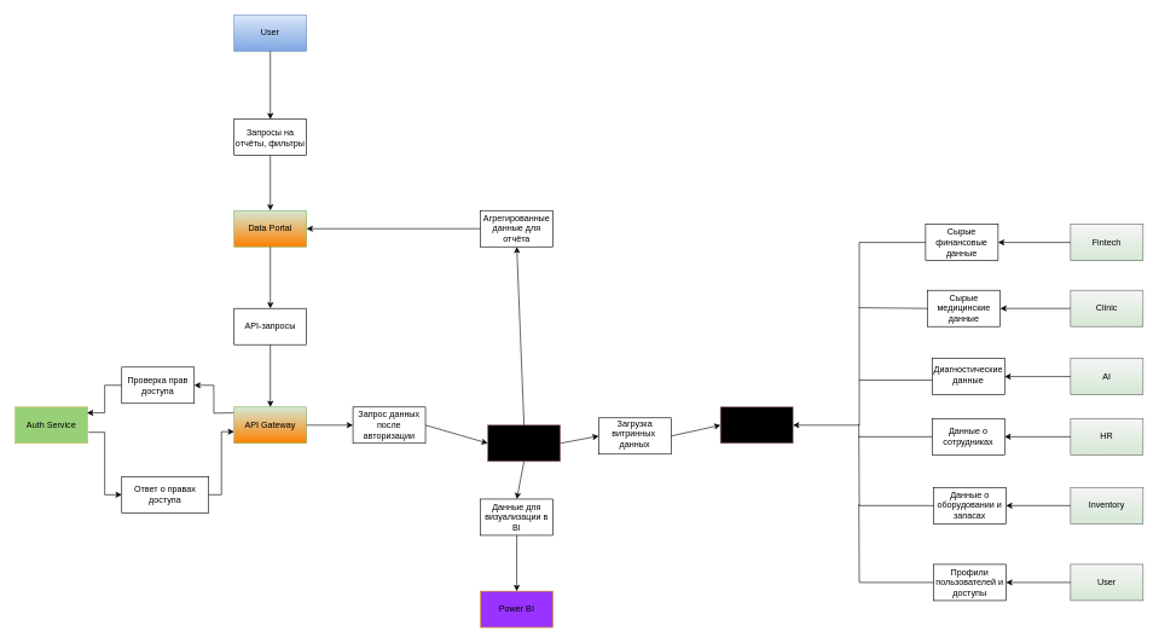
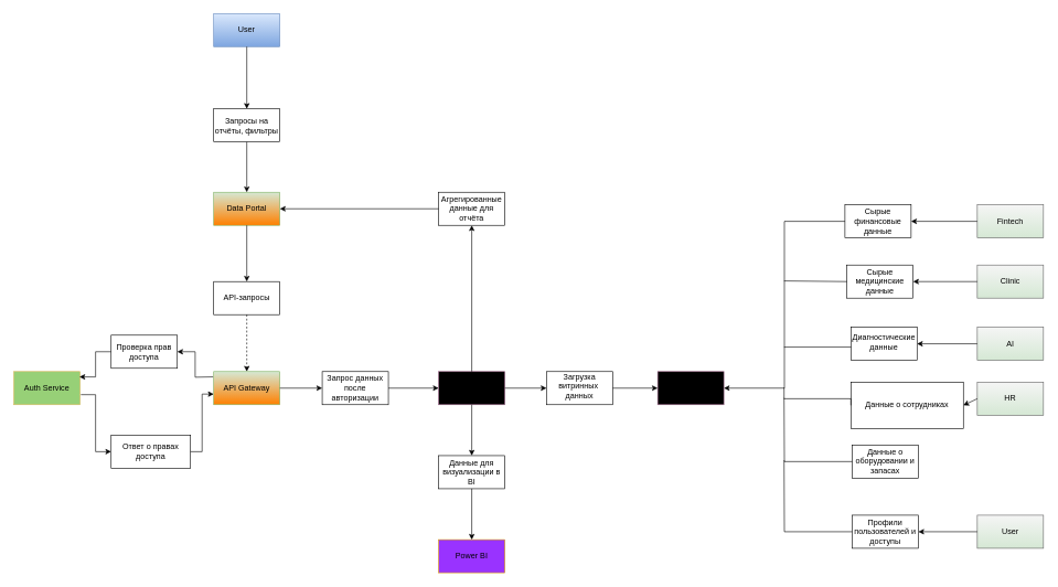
- <mxCell id="10" value="" style="endArrow=classic;html=1;rounded=0;exitX=0.5;exitY=1;exitDx=0;exitDy=0;entryX=0.5;entryY=0;entryDx=0;entryDy=0;" edge="1" parent="1" source="7" target="9"><mxGeometry width="50" height="50" relative="1" as="geometry"><mxPoint x="1017" y="499" as="sourcePoint" /><mxPoint x="1067" y="449" as="targetPoint" /></mxGeometry></mxCell>
+ <mxCell id="10" value="" style="endArrow=classic;html=1;rounded=0;exitX=0.5;exitY=1;exitDx=0;exitDy=0;entryX=0.5;entryY=0;entryDx=0;entryDy=0;dashed=1;" edge="1" parent="1" source="7" target="9"><mxGeometry width="50" height="50" relative="1" as="geometry"><mxPoint x="1017" y="499" as="sourcePoint" /><mxPoint x="1067" y="449" as="targetPoint" /></mxGeometry></mxCell>
- <mxCell id="24" value="&lt;table&gt;&lt;tbody&gt;&lt;tr&gt;&lt;td data-end=&quot;1307&quot; data-start=&quot;1263&quot; class=&quot;max-w-[calc(var(--thread-content-max-width)*2/3)]&quot;&gt;Загрузка витринных&amp;nbsp;&lt;br&gt;данных&lt;/td&gt;&lt;/tr&gt;&lt;/tbody&gt;&lt;/table&gt;&lt;table&gt;&lt;tbody&gt;&lt;tr&gt;&lt;td class=&quot;max-w-[calc(var(--thread-content-max-width)*2/3)]&quot;&gt;&lt;/td&gt;&lt;/tr&gt;&lt;/tbody&gt;&lt;/table&gt;" style="html=1;dashed=0;whiteSpace=wrap;" vertex="1" parent="1"><mxGeometry x="825" y="576" width="100" height="50" as="geometry" /></mxCell>
+ <mxCell id="24" value="&lt;table&gt;&lt;tbody&gt;&lt;tr&gt;&lt;td data-end=&quot;1307&quot; data-start=&quot;1263&quot; class=&quot;max-w-[calc(var(--thread-content-max-width)*2/3)]&quot;&gt;Загрузка витринных&amp;nbsp;&lt;br&gt;данных&lt;/td&gt;&lt;/tr&gt;&lt;/tbody&gt;&lt;/table&gt;&lt;table&gt;&lt;tbody&gt;&lt;tr&gt;&lt;td class=&quot;max-w-[calc(var(--thread-content-max-width)*2/3)]&quot;&gt;&lt;/td&gt;&lt;/tr&gt;&lt;/tbody&gt;&lt;/table&gt;" style="html=1;dashed=0;whiteSpace=wrap;" vertex="1" parent="1"><mxGeometry x="825" y="561" width="100" height="50" as="geometry" /></mxCell>
- <mxCell id="44" value="&lt;table&gt;&lt;tbody&gt;&lt;tr&gt;&lt;td data-end=&quot;2622&quot; data-start=&quot;2576&quot; class=&quot;max-w-[calc(var(--thread-content-max-width)*2/3)]&quot;&gt;Данные о сотрудниках&lt;table&gt;&lt;tbody&gt;&lt;tr&gt;&lt;/tr&gt;&lt;/tbody&gt;&lt;/table&gt;&lt;/td&gt;&lt;/tr&gt;&lt;/tbody&gt;&lt;/table&gt;" style="html=1;dashed=0;whiteSpace=wrap;" vertex="1" parent="1"><mxGeometry x="1285" y="577" width="100" height="50" as="geometry" /></mxCell>
+ <mxCell id="44" value="&lt;table&gt;&lt;tbody&gt;&lt;tr&gt;&lt;td data-end=&quot;2622&quot; data-start=&quot;2576&quot; class=&quot;max-w-[calc(var(--thread-content-max-width)*2/3)]&quot;&gt;Данные о сотрудниках&lt;table&gt;&lt;tbody&gt;&lt;tr&gt;&lt;/tr&gt;&lt;/tbody&gt;&lt;/table&gt;&lt;/td&gt;&lt;/tr&gt;&lt;/tbody&gt;&lt;/table&gt;" style="html=1;dashed=0;whiteSpace=wrap;" vertex="1" parent="1"><mxGeometry x="1285" y="577" width="170" height="70" as="geometry" /></mxCell>
- <mxCell id="18" value="Data Mart" style="html=1;dashed=0;whiteSpace=wrap;fillColor=#e6d0de;gradientColor=light-dark(#FF002A,#EDEDED);strokeColor=#996185;" vertex="1" parent="1"><mxGeometry x="672" y="586" width="100" height="50" as="geometry" /></mxCell>
+ <mxCell id="18" value="Data Mart" style="html=1;dashed=0;whiteSpace=wrap;fillColor=#e6d0de;gradientColor=light-dark(#FF002A,#EDEDED);strokeColor=#996185;" vertex="1" parent="1"><mxGeometry x="662" y="561" width="100" height="50" as="geometry" /></mxCell>
- <mxCell id="50" value="" style="endArrow=classic;html=1;rounded=0;entryX=1;entryY=0.5;entryDx=0;entryDy=0;exitX=0;exitY=0.5;exitDx=0;exitDy=0;" edge="1" parent="1" source="37" target="45"><mxGeometry width="50" height="50" relative="1" as="geometry"><mxPoint x="1357" y="655" as="sourcePoint" /><mxPoint x="1407" y="605" as="targetPoint" /></mxGeometry></mxCell>
- <mxCell id="37" value="Inventory" style="html=1;dashed=0;whiteSpace=wrap;fillColor=#f5f5f5;gradientColor=#D5E8D4;strokeColor=#666666;" vertex="1" parent="1"><mxGeometry x="1476" y="672" width="100" height="50" as="geometry" /></mxCell>
